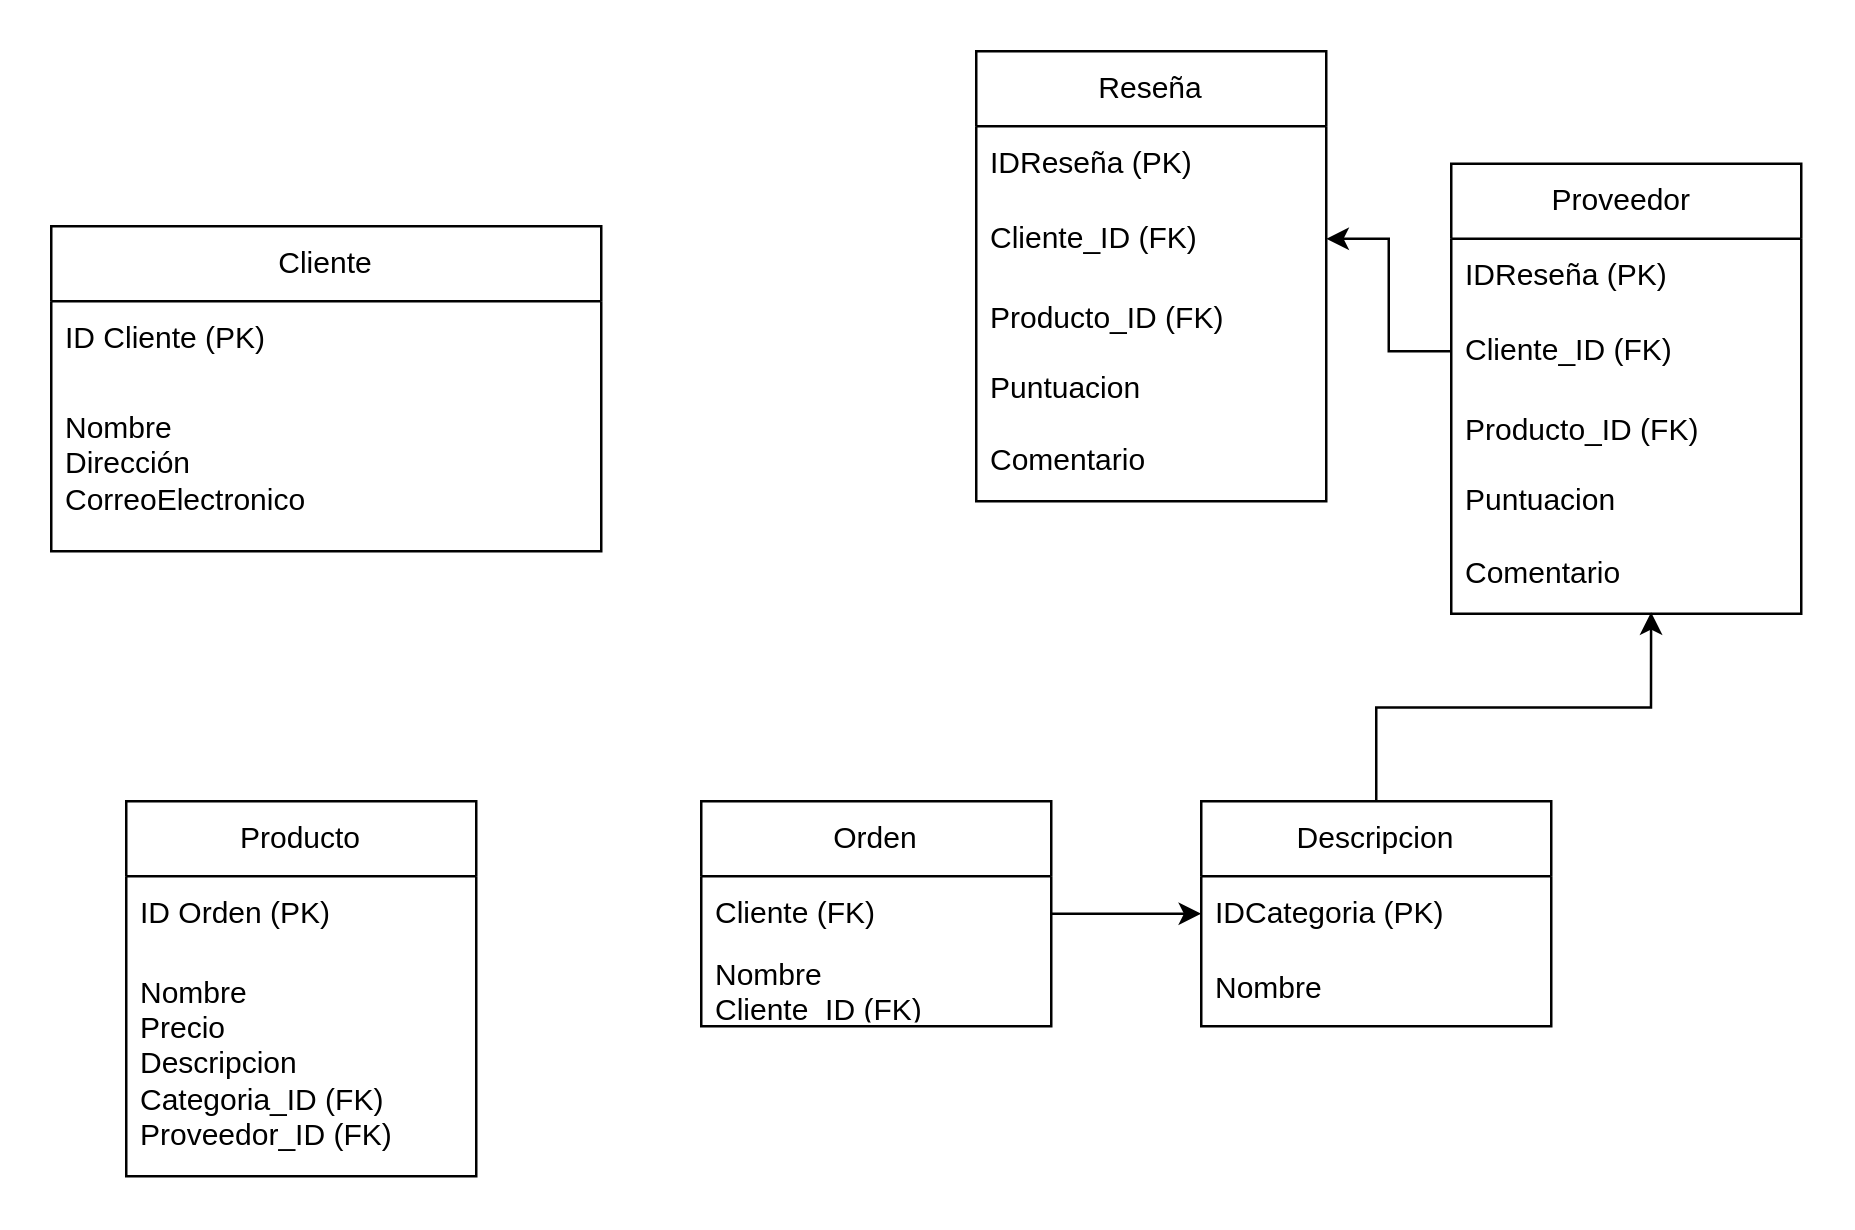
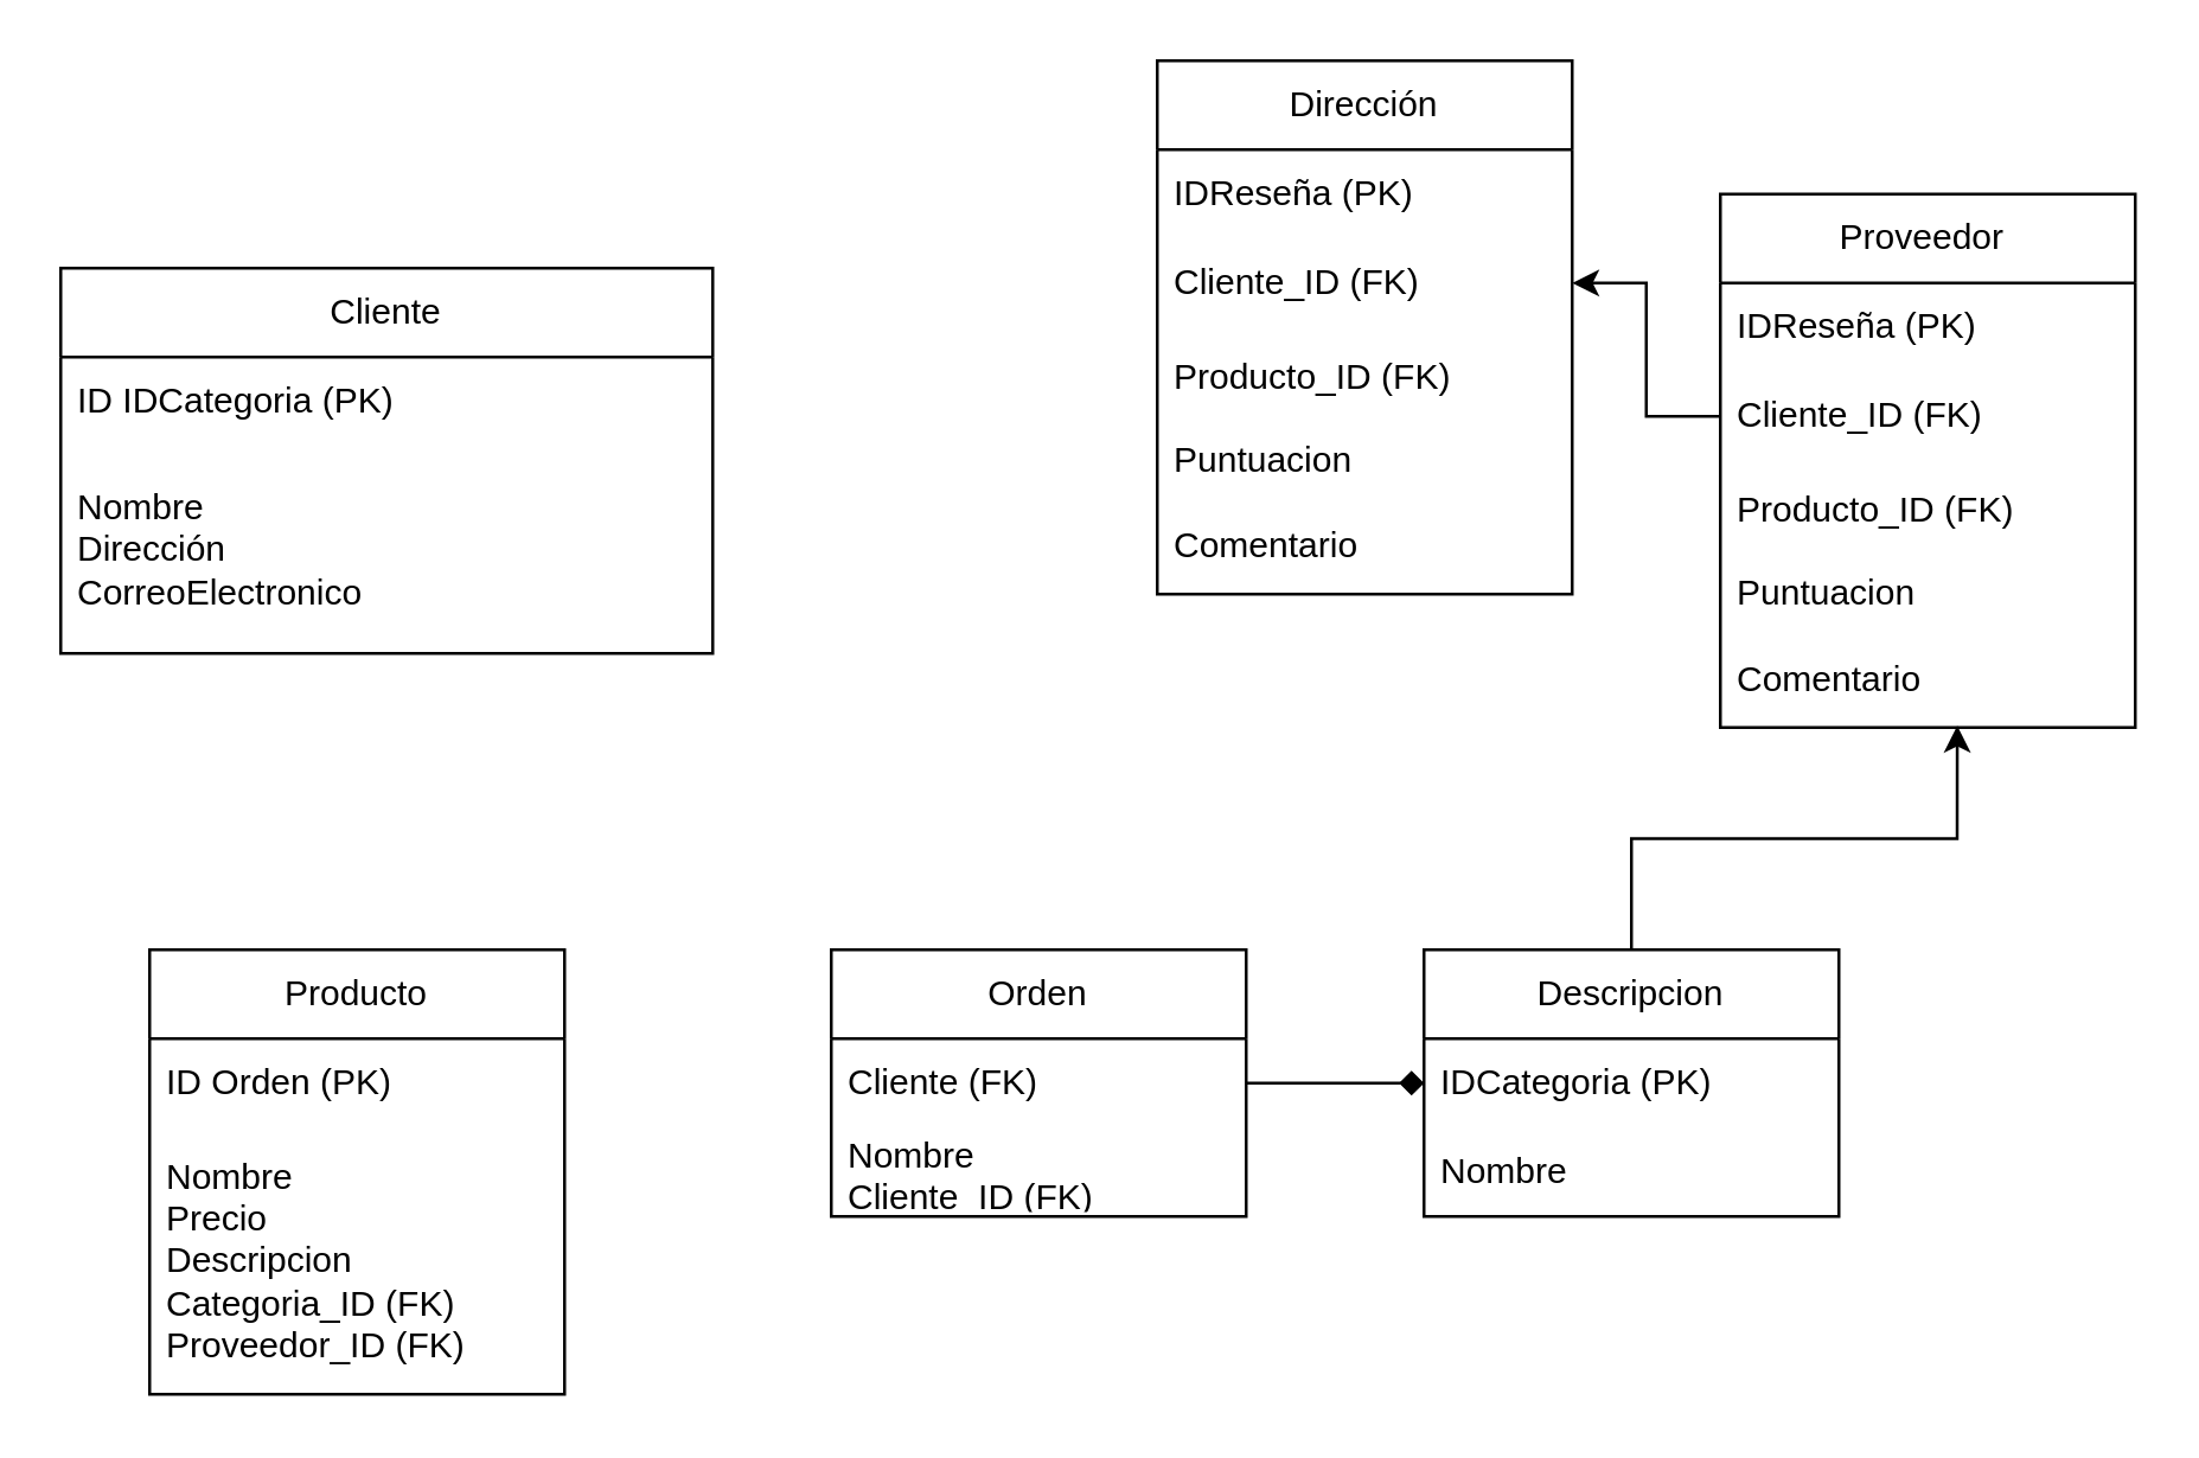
- <mxCell id="18" value="Reseña" style="swimlane;fontStyle=0;childLayout=stackLayout;horizontal=1;startSize=30;horizontalStack=0;resizeParent=1;resizeParentMax=0;resizeLast=0;collapsible=1;marginBottom=0;whiteSpace=wrap;html=1;" vertex="1" parent="1"><mxGeometry x="390" y="20" width="140" height="180" as="geometry"><mxRectangle x="550" y="120" width="80" height="30" as="alternateBounds" /></mxGeometry></mxCell>
+ <mxCell id="18" value="Dirección" style="swimlane;fontStyle=0;childLayout=stackLayout;horizontal=1;startSize=30;horizontalStack=0;resizeParent=1;resizeParentMax=0;resizeLast=0;collapsible=1;marginBottom=0;whiteSpace=wrap;html=1;" vertex="1" parent="1"><mxGeometry x="390" y="20" width="140" height="180" as="geometry"><mxRectangle x="550" y="120" width="80" height="30" as="alternateBounds" /></mxGeometry></mxCell>
- <mxCell id="3" value="ID Cliente (PK)" style="text;strokeColor=none;fillColor=none;align=left;verticalAlign=middle;spacingLeft=4;spacingRight=4;overflow=hidden;points=[[0,0.5],[1,0.5]];portConstraint=eastwest;rotatable=0;whiteSpace=wrap;html=1;" vertex="1" parent="2"><mxGeometry y="30" width="220" height="30" as="geometry" /></mxCell>
+ <mxCell id="3" value="ID IDCategoria (PK)" style="text;strokeColor=none;fillColor=none;align=left;verticalAlign=middle;spacingLeft=4;spacingRight=4;overflow=hidden;points=[[0,0.5],[1,0.5]];portConstraint=eastwest;rotatable=0;whiteSpace=wrap;html=1;" vertex="1" parent="2"><mxGeometry y="30" width="220" height="30" as="geometry" /></mxCell>
- <mxCell id="22" style="edgeStyle=orthogonalEdgeStyle;rounded=0;orthogonalLoop=1;jettySize=auto;html=1;exitX=1;exitY=0.5;exitDx=0;exitDy=0;entryX=0;entryY=0.5;entryDx=0;entryDy=0;" edge="1" parent="1" source="9" target="12"><mxGeometry relative="1" as="geometry" /></mxCell>
+ <mxCell id="22" style="edgeStyle=orthogonalEdgeStyle;rounded=0;orthogonalLoop=1;jettySize=auto;html=1;exitX=1;exitY=0.5;exitDx=0;exitDy=0;entryX=0;entryY=0.5;entryDx=0;entryDy=0;endArrow=diamond;" edge="1" parent="1" source="9" target="12"><mxGeometry relative="1" as="geometry" /></mxCell>
